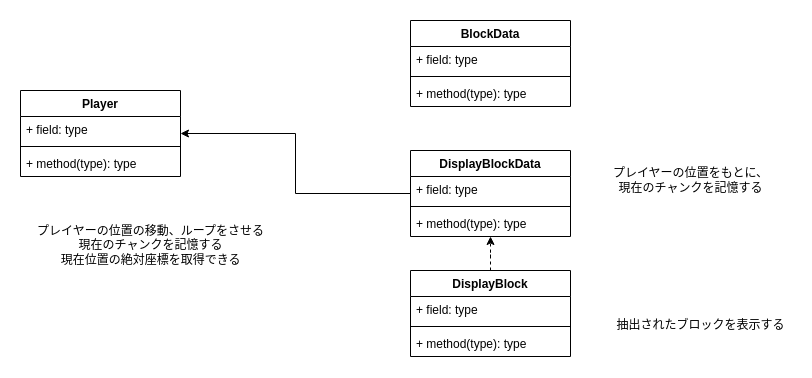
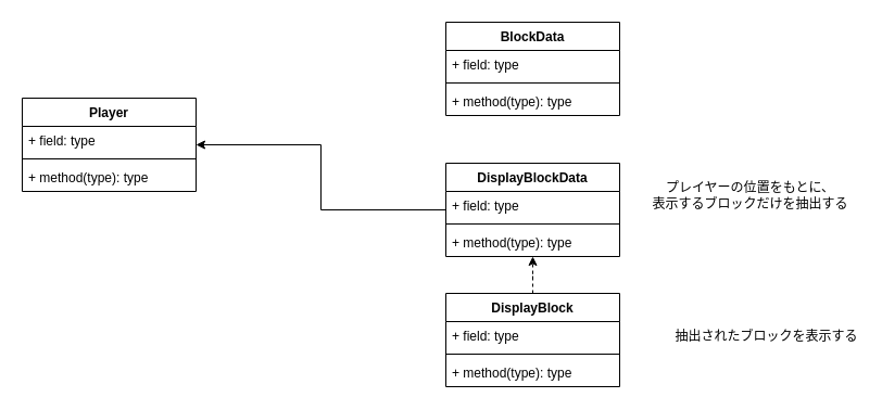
- <mxCell id="11" value="プレイヤーの位置をもとに、&lt;br&gt;現在のチャンクを記憶する" style="text;html=1;align=center;verticalAlign=middle;resizable=0;points=[];autosize=1;strokeColor=none;" vertex="1" parent="1"><mxGeometry x="590" y="165" width="200" height="30" as="geometry" /></mxCell>
+ <mxCell id="11" value="プレイヤーの位置をもとに、&lt;br&gt;表示するブロックだけを抽出する" style="text;html=1;align=center;verticalAlign=middle;resizable=0;points=[];autosize=1;strokeColor=none;" vertex="1" parent="1"><mxGeometry x="590" y="165" width="200" height="30" as="geometry" /></mxCell>
- <mxCell id="22" value="プレイヤーの位置の移動、ループをさせる&lt;br&gt;現在のチャンクを記憶する&lt;br&gt;現在位置の絶対座標を取得できる" style="text;html=1;align=center;verticalAlign=middle;resizable=0;points=[];autosize=1;strokeColor=none;" vertex="1" parent="1"><mxGeometry x="30" y="220" width="240" height="50" as="geometry" /></mxCell>
- <mxCell id="17" value="抽出されたブロックを表示する" style="text;html=1;align=center;verticalAlign=middle;resizable=0;points=[];autosize=1;strokeColor=none;" vertex="1" parent="1"><mxGeometry x="610" y="315" width="180" height="20" as="geometry" /></mxCell>
+ <mxCell id="17" value="抽出されたブロックを表示する" style="text;html=1;align=center;verticalAlign=middle;resizable=0;points=[];autosize=1;strokeColor=none;" vertex="1" parent="1"><mxGeometry x="615" y="300" width="180" height="20" as="geometry" /></mxCell>
